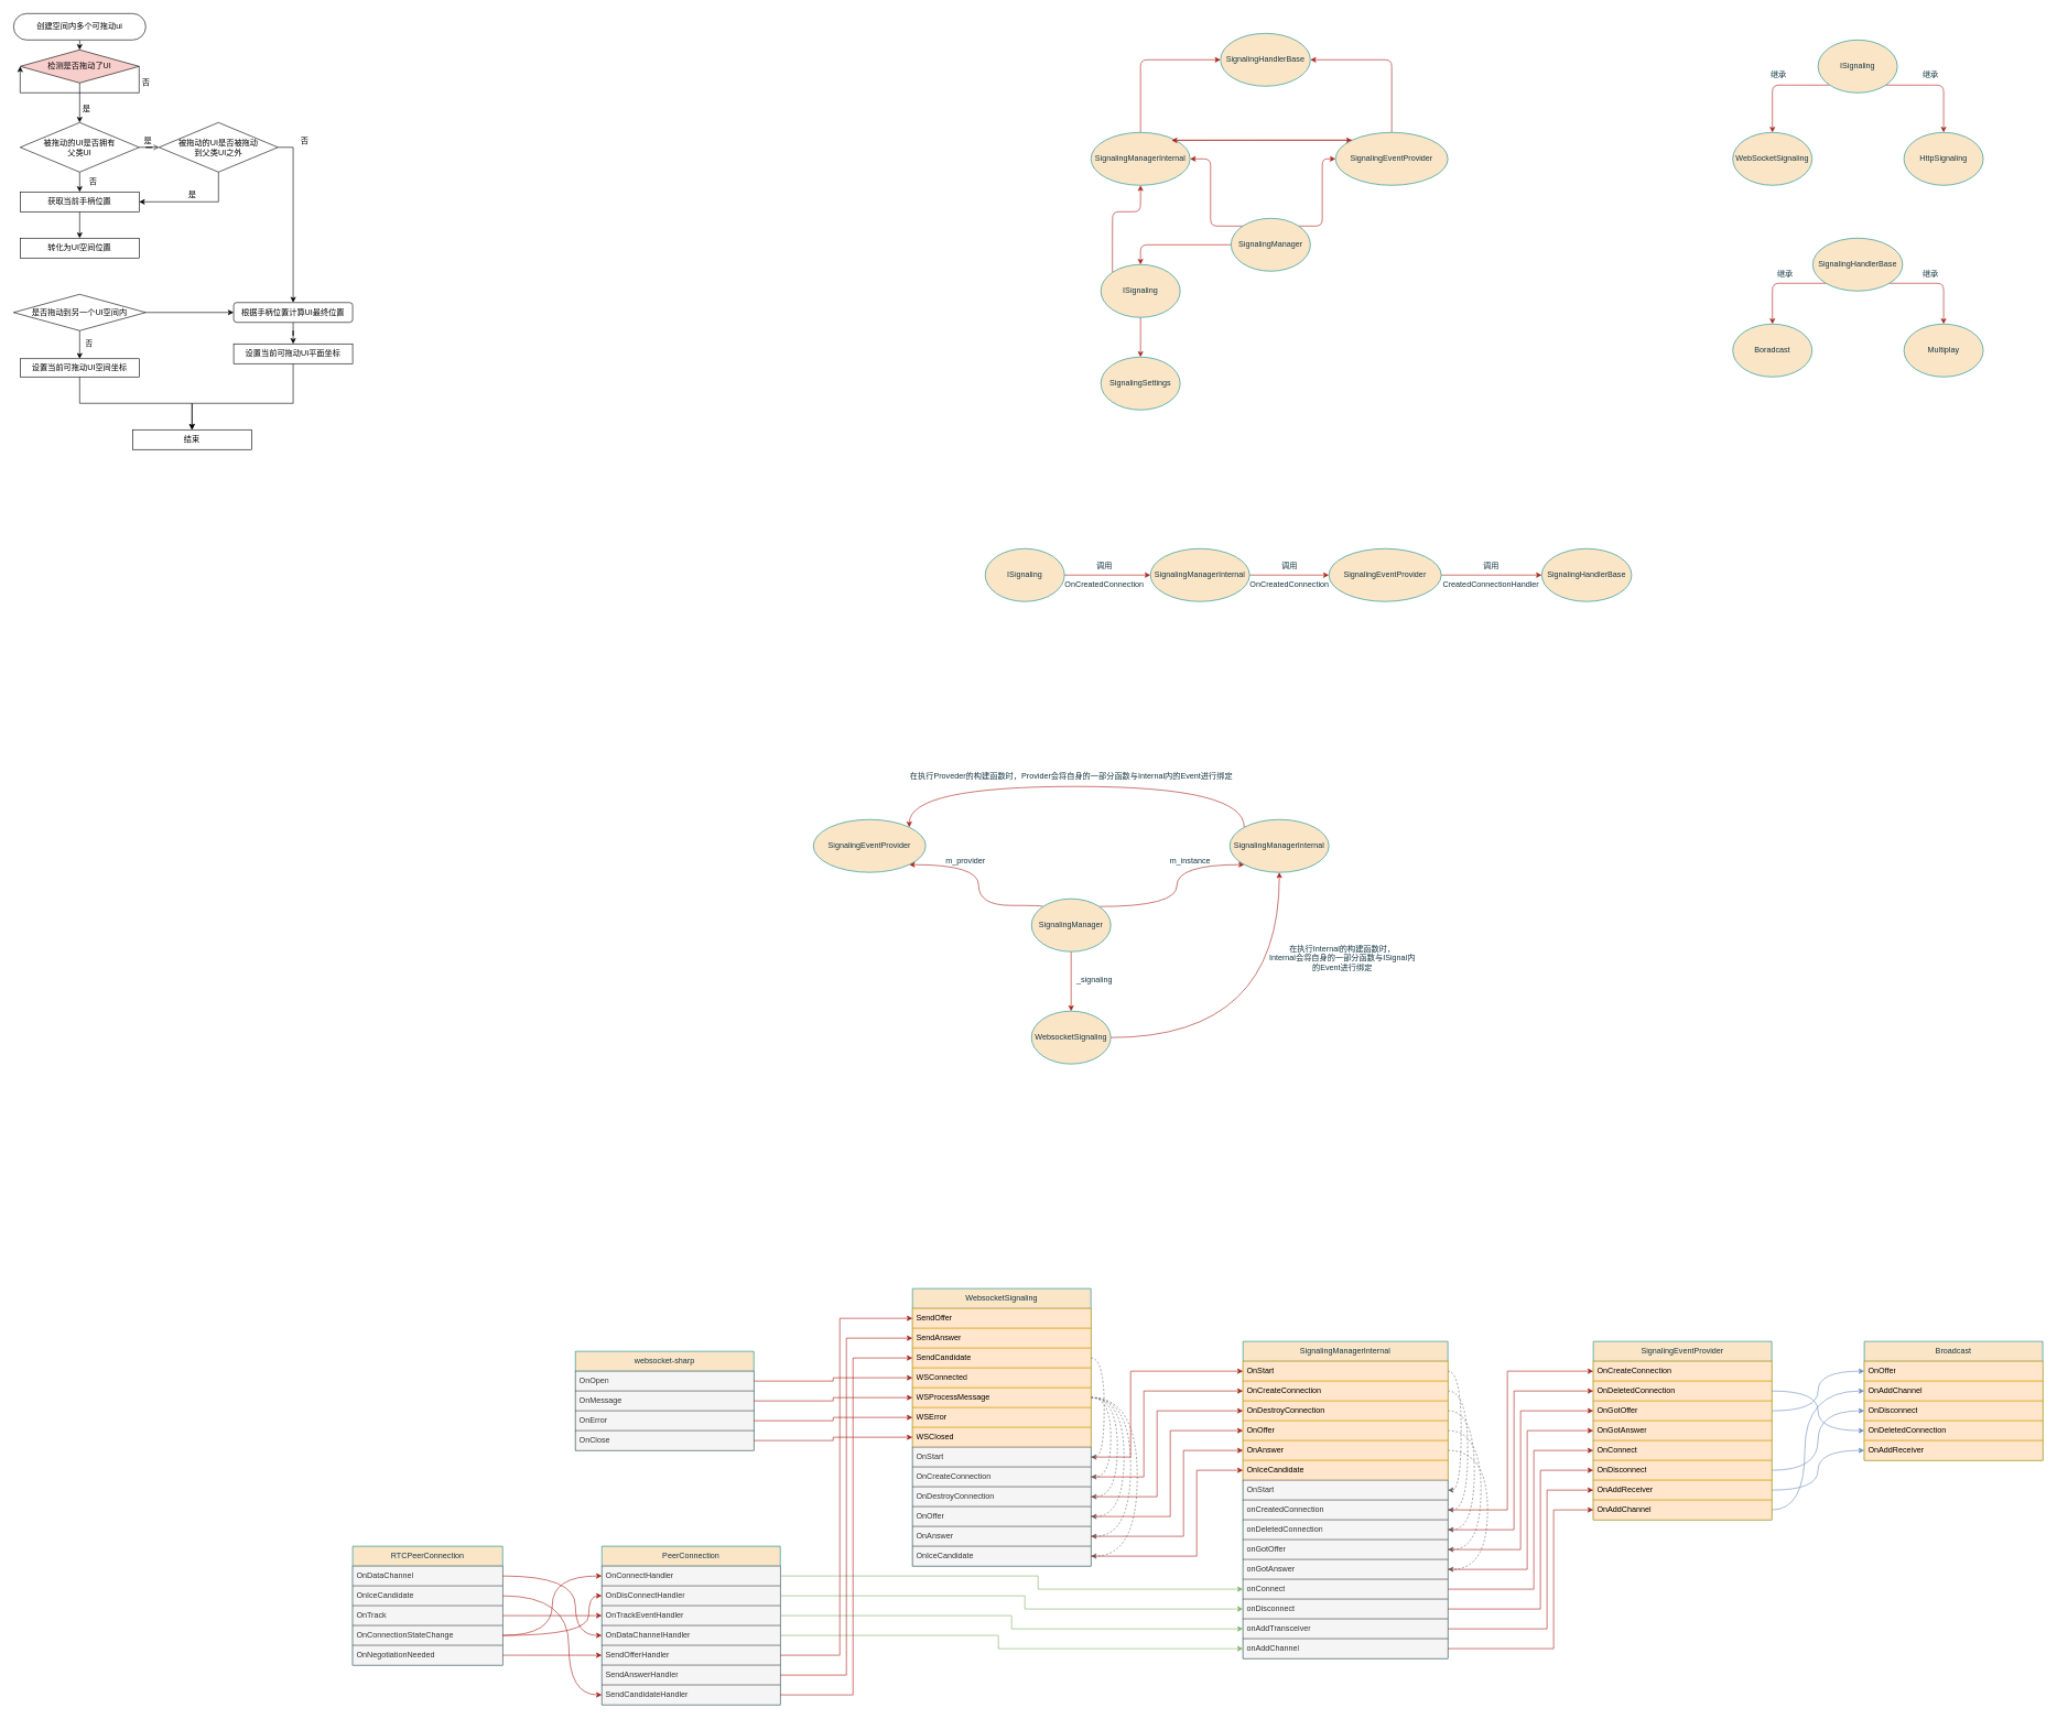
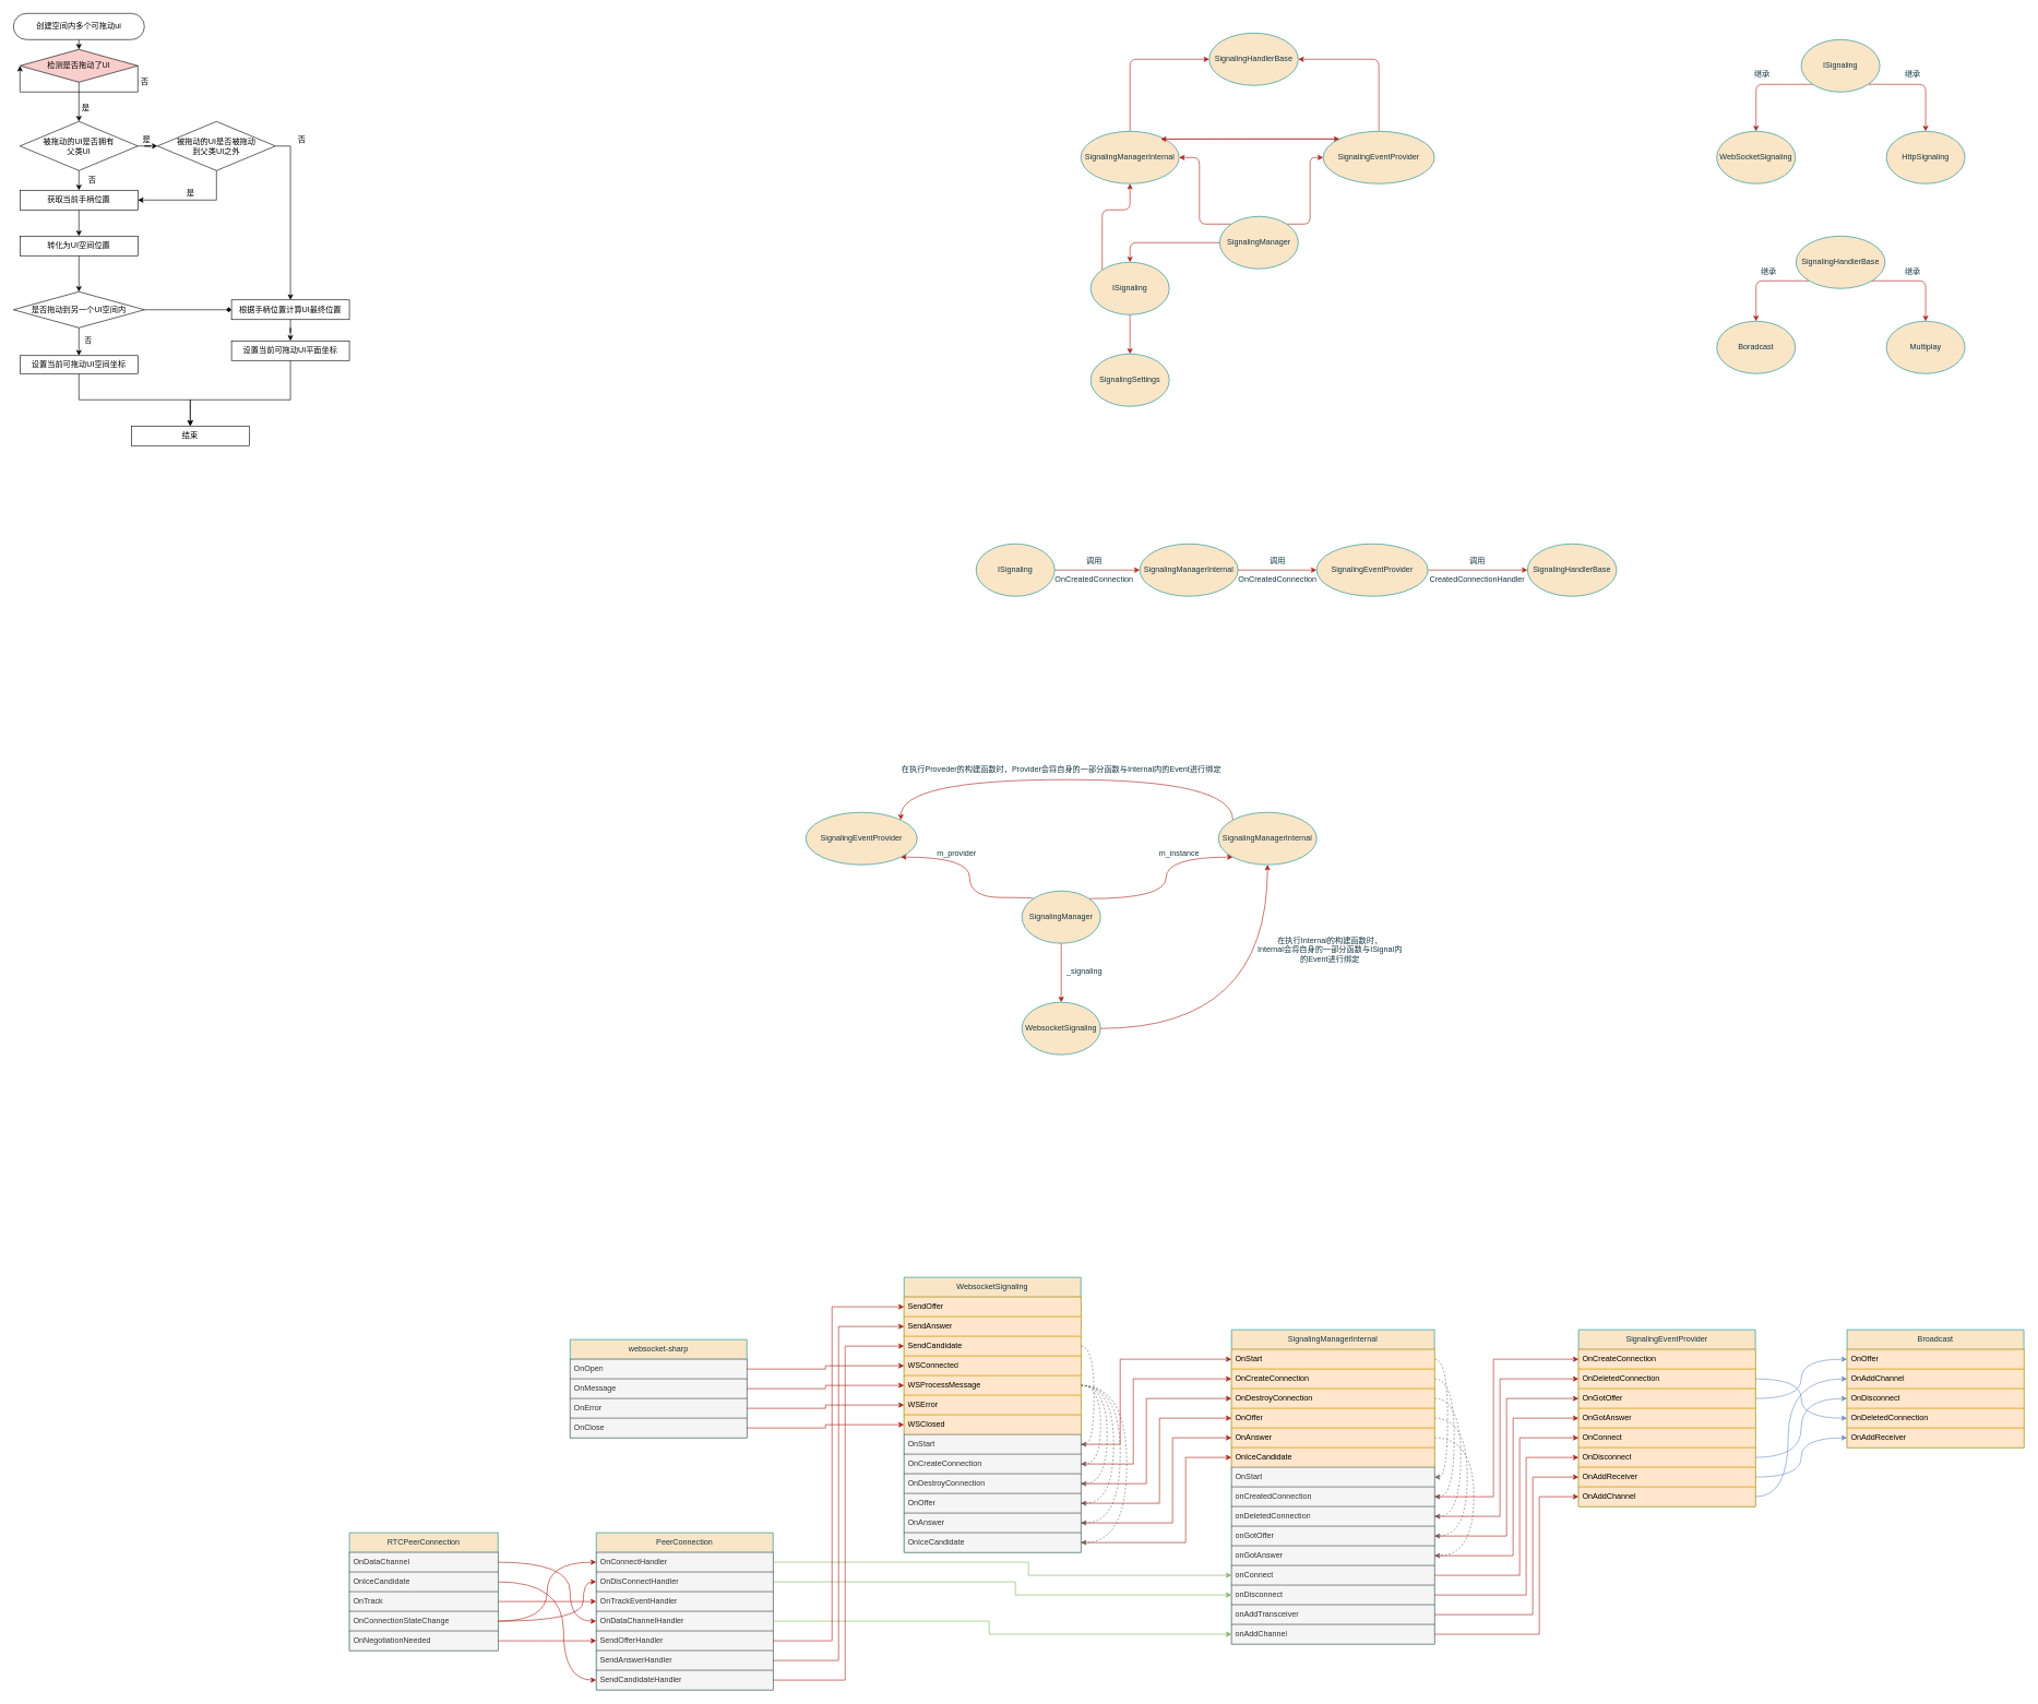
- <mxCell id="185" value="" style="edgeStyle=orthogonalEdgeStyle;rounded=0;orthogonalLoop=1;jettySize=auto;html=1;endArrow=open;" parent="1" source="186" target="189" edge="1"><mxGeometry relative="1" as="geometry" /></mxCell>
+ <mxCell id="185" value="" style="edgeStyle=orthogonalEdgeStyle;rounded=0;orthogonalLoop=1;jettySize=auto;html=1;" parent="1" source="186" target="189" edge="1"><mxGeometry relative="1" as="geometry" /></mxCell>
+ <mxCell id="176" value="" style="edgeStyle=orthogonalEdgeStyle;rounded=0;orthogonalLoop=1;jettySize=auto;html=1;" parent="1" source="177" target="181" edge="1"><mxGeometry relative="1" as="geometry" /></mxCell>
- <mxCell id="180" style="edgeStyle=orthogonalEdgeStyle;rounded=0;orthogonalLoop=1;jettySize=auto;html=1;exitX=1;exitY=0.5;exitDx=0;exitDy=0;entryX=0;entryY=0.5;entryDx=0;entryDy=0;" edge="1" parent="1" source="181" target="194"><mxGeometry relative="1" as="geometry" /></mxCell>
+ <mxCell id="180" style="edgeStyle=orthogonalEdgeStyle;rounded=0;orthogonalLoop=1;jettySize=auto;html=1;exitX=1;exitY=0.5;exitDx=0;exitDy=0;entryX=0;entryY=0.5;entryDx=0;entryDy=0;endArrow=diamond;" edge="1" parent="1" source="181" target="194"><mxGeometry relative="1" as="geometry" /></mxCell>
- <mxCell id="194" value="根据手柄位置计算UI最终位置" style="whiteSpace=wrap;html=1;rounded=1;" vertex="1" parent="1"><mxGeometry x="353" y="457.5" width="180" height="30" as="geometry" /></mxCell>
+ <mxCell id="194" value="根据手柄位置计算UI最终位置" style="whiteSpace=wrap;html=1;" vertex="1" parent="1"><mxGeometry x="353" y="457.5" width="180" height="30" as="geometry" /></mxCell>
- <mxCell id="141" style="edgeStyle=orthogonalEdgeStyle;rounded=0;orthogonalLoop=1;jettySize=auto;html=1;exitX=1;exitY=0.5;exitDx=0;exitDy=0;entryX=0;entryY=0.5;entryDx=0;entryDy=0;strokeColor=#82b366;fontColor=#143642;fillColor=#d5e8d4;metaEdit=0;" parent="1" source="134" target="95" edge="1"><mxGeometry relative="1" as="geometry"><mxPoint x="1380" y="2445" as="targetPoint" /></mxGeometry></mxCell>
